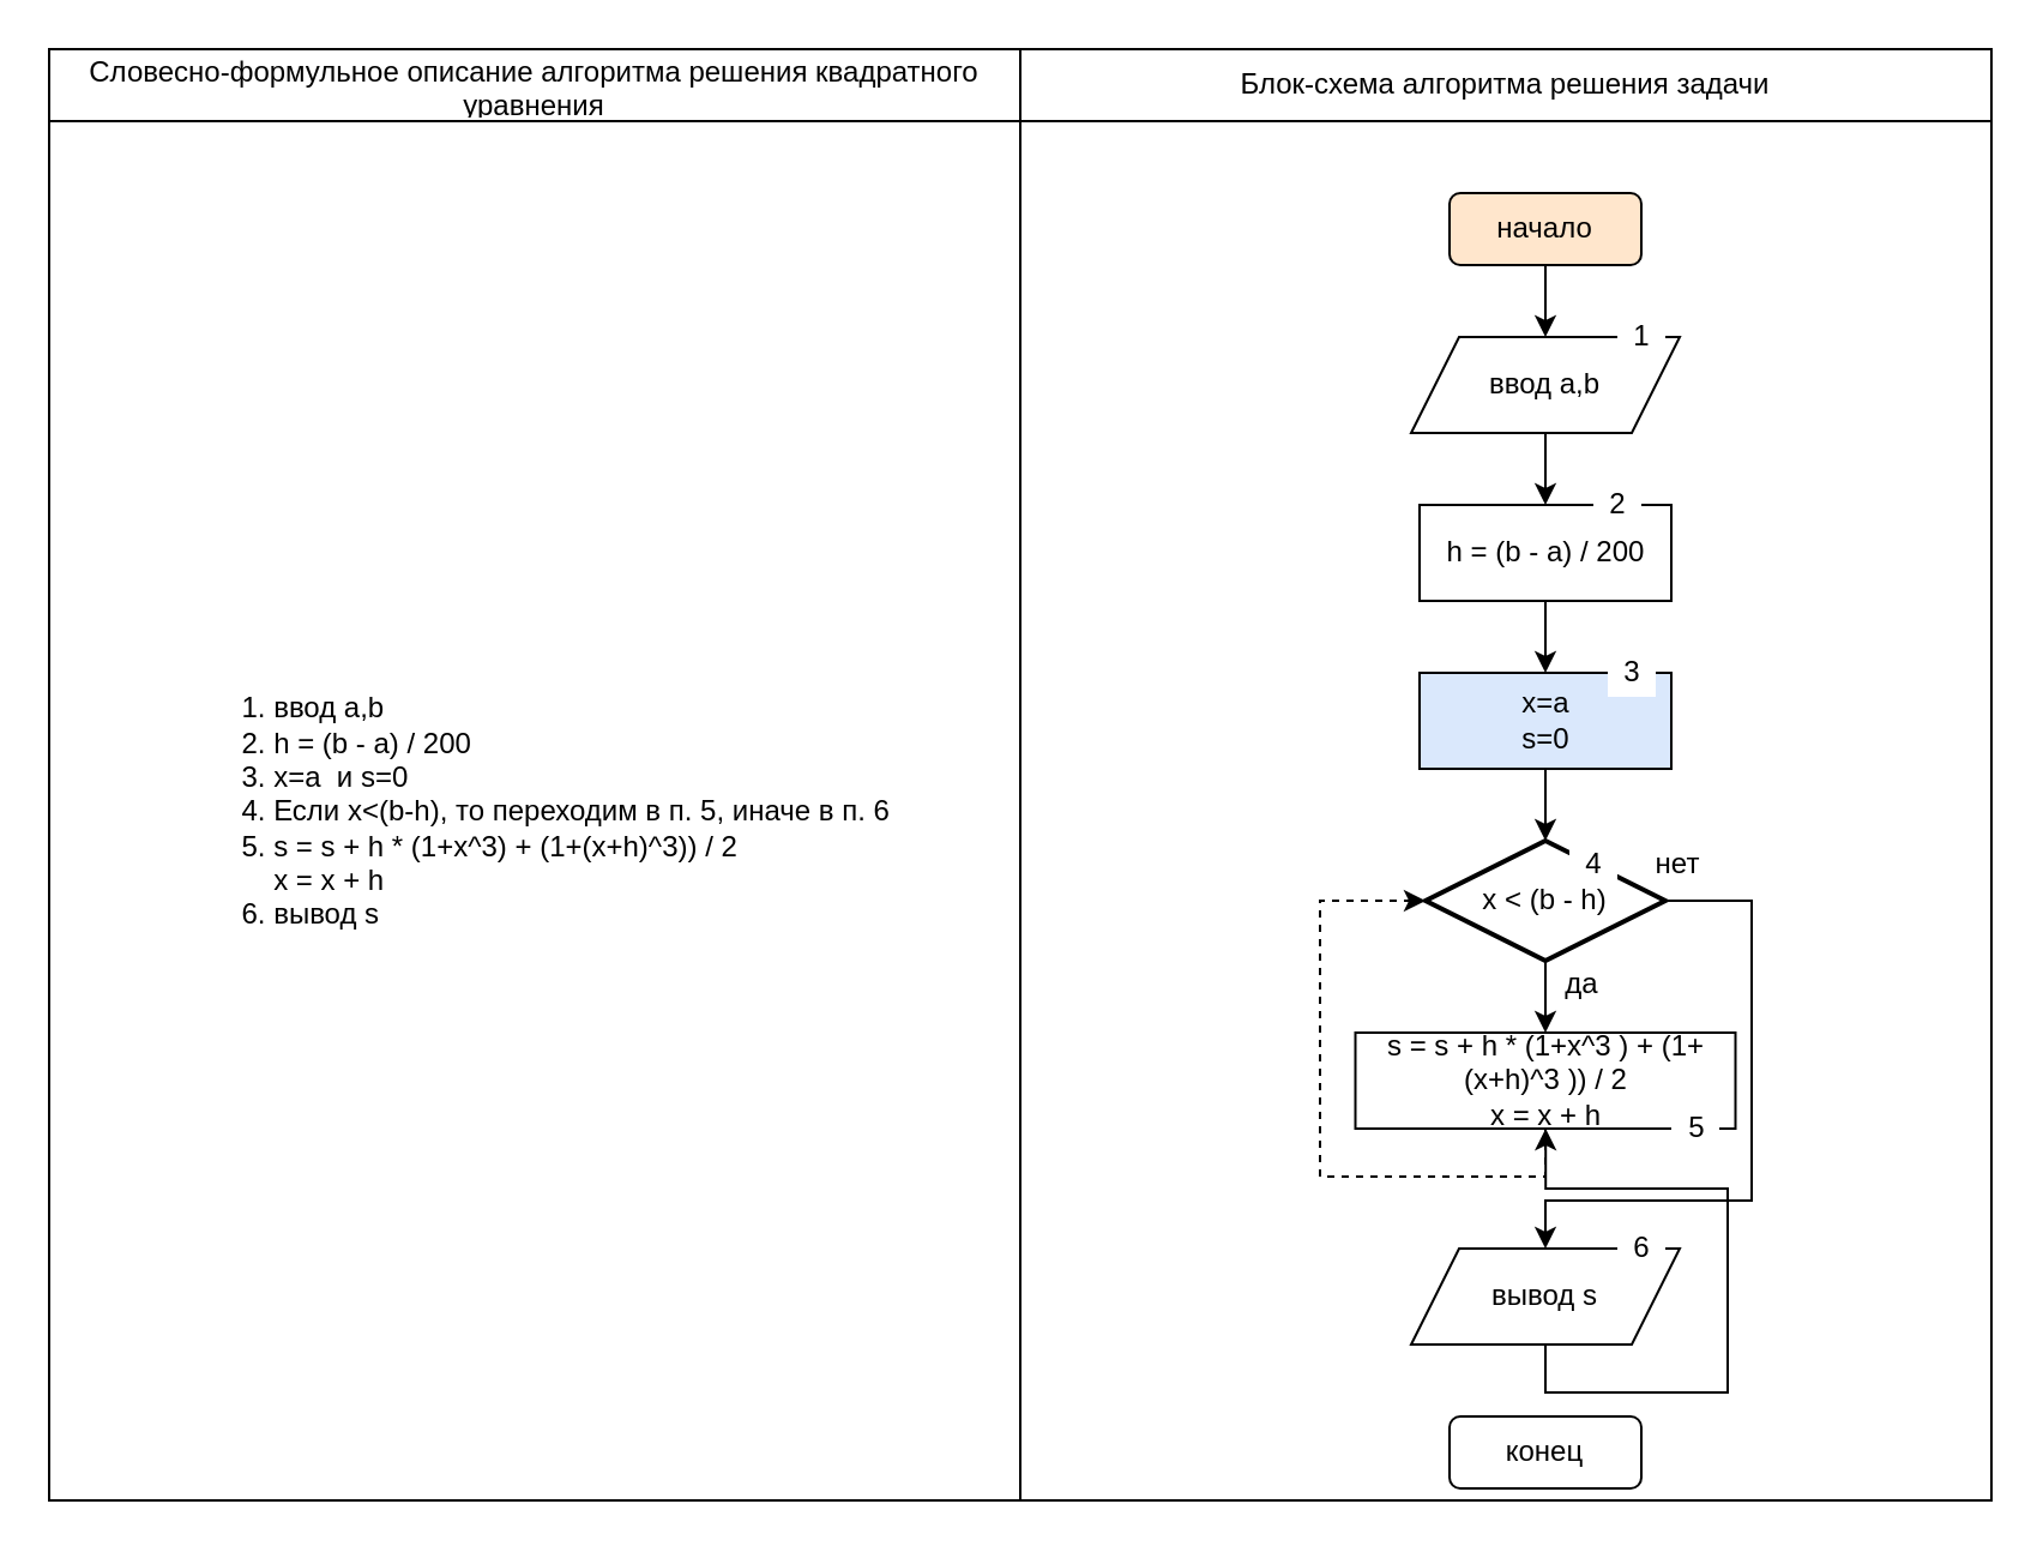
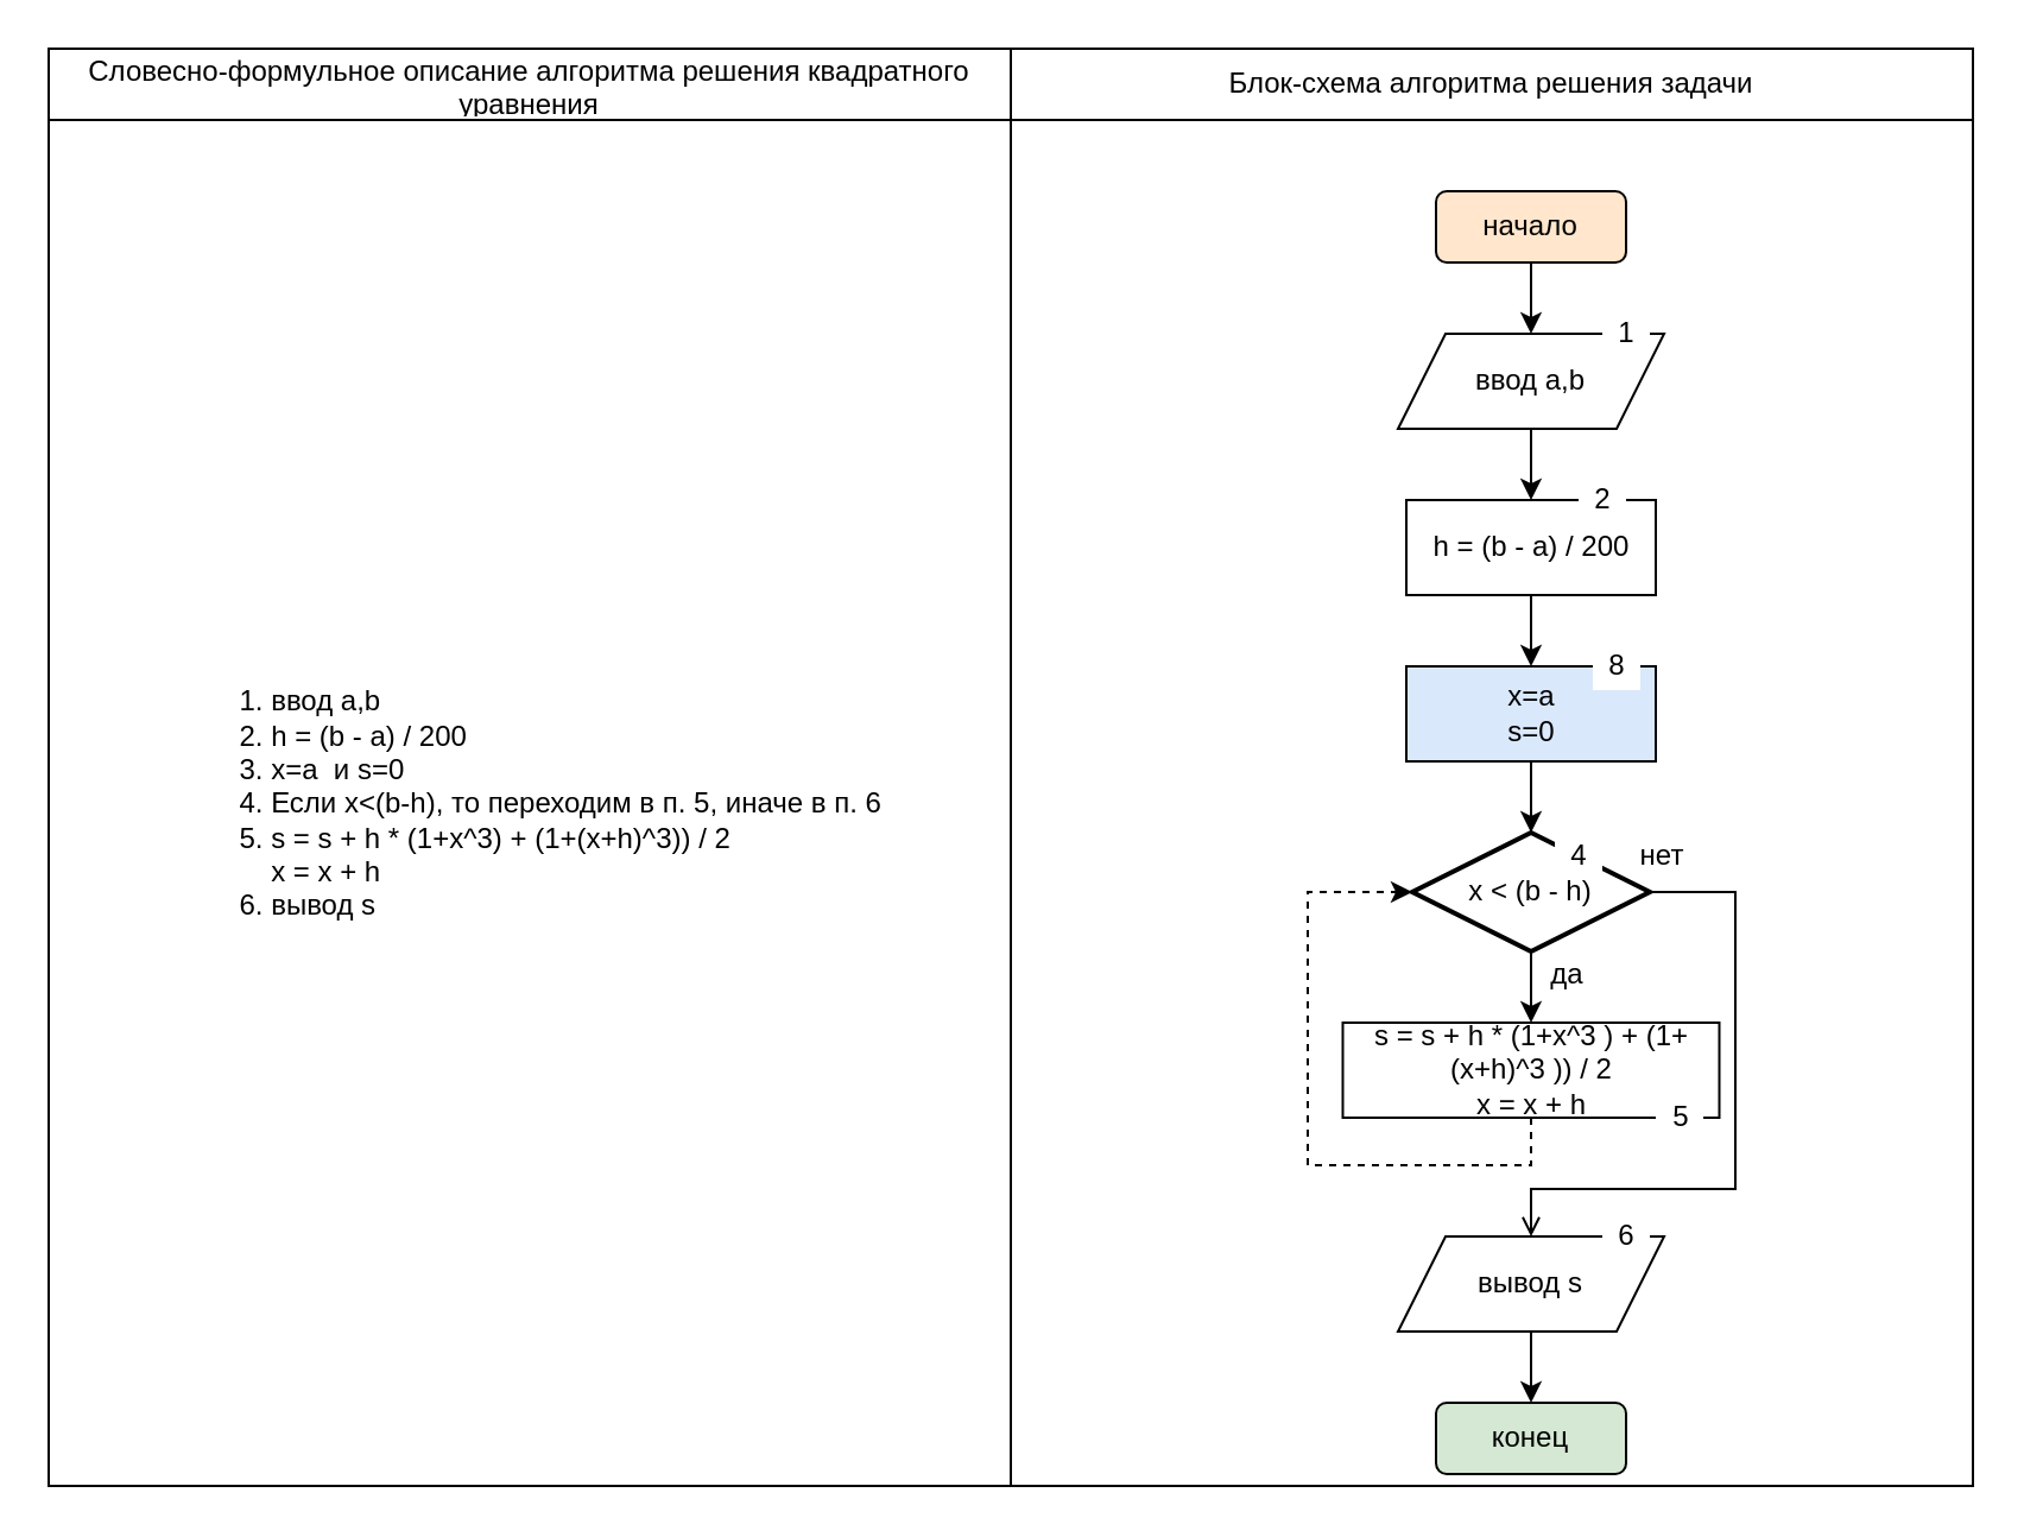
- <mxCell id="26" value="3" style="text;html=1;align=center;verticalAlign=middle;resizable=0;points=[];autosize=1;strokeColor=none;fillColor=#FFFFFF;" vertex="1" parent="1"><mxGeometry x="670" y="270" width="20" height="20" as="geometry" /></mxCell>
+ <mxCell id="26" value="8" style="text;html=1;align=center;verticalAlign=middle;resizable=0;points=[];autosize=1;strokeColor=none;fillColor=#FFFFFF;" vertex="1" parent="1"><mxGeometry x="670" y="270" width="20" height="20" as="geometry" /></mxCell>
- <mxCell id="18" style="edgeStyle=orthogonalEdgeStyle;rounded=0;orthogonalLoop=1;jettySize=auto;html=1;exitX=1;exitY=0.5;exitDx=0;exitDy=0;exitPerimeter=0;" edge="1" parent="1" source="19" target="31"><mxGeometry relative="1" as="geometry"><Array as="points"><mxPoint x="730" y="375" /><mxPoint x="730" y="500" /><mxPoint x="644" y="500" /></Array></mxGeometry></mxCell>
+ <mxCell id="18" style="edgeStyle=orthogonalEdgeStyle;rounded=0;orthogonalLoop=1;jettySize=auto;html=1;exitX=1;exitY=0.5;exitDx=0;exitDy=0;exitPerimeter=0;endArrow=open;" edge="1" parent="1" source="19" target="31"><mxGeometry relative="1" as="geometry"><Array as="points"><mxPoint x="730" y="375" /><mxPoint x="730" y="500" /><mxPoint x="644" y="500" /></Array></mxGeometry></mxCell>
- <mxCell id="30" style="edgeStyle=orthogonalEdgeStyle;rounded=0;orthogonalLoop=1;jettySize=auto;html=1;exitX=0.5;exitY=1;exitDx=0;exitDy=0;" edge="1" parent="1" source="31" target="21"><mxGeometry relative="1" as="geometry" /></mxCell>
+ <mxCell id="30" style="edgeStyle=orthogonalEdgeStyle;rounded=0;orthogonalLoop=1;jettySize=auto;html=1;exitX=0.5;exitY=1;exitDx=0;exitDy=0;entryX=0.5;entryY=0;entryDx=0;entryDy=0;" edge="1" parent="1" source="31" target="24"><mxGeometry relative="1" as="geometry" /></mxCell>
- <mxCell id="24" value="конец" style="rounded=1;whiteSpace=wrap;html=1;" vertex="1" parent="1"><mxGeometry x="604" y="590" width="80" height="30" as="geometry" /></mxCell>
+ <mxCell id="24" value="конец" style="rounded=1;whiteSpace=wrap;html=1;fillColor=#d5e8d4;" vertex="1" parent="1"><mxGeometry x="604" y="590" width="80" height="30" as="geometry" /></mxCell>
